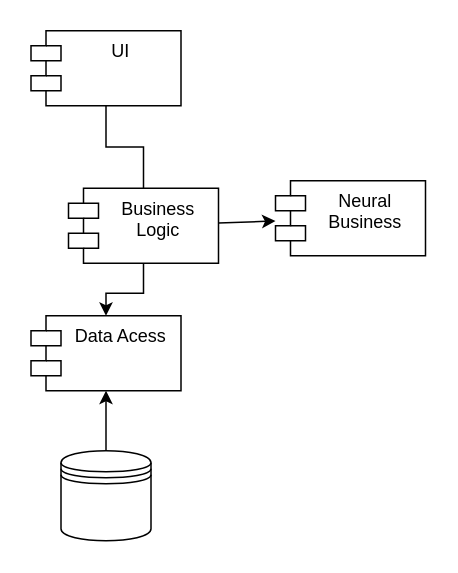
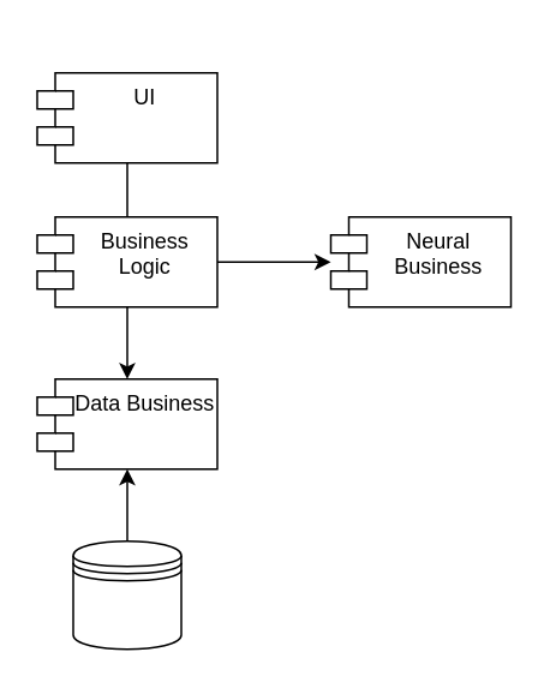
- <mxCell id="2" value="UI" style="shape=module;align=left;spacingLeft=20;align=center;verticalAlign=top;whiteSpace=wrap;html=1;" parent="1" vertex="1"><mxGeometry x="20" y="20" width="100" height="50" as="geometry" /></mxCell>
+ <mxCell id="2" value="UI" style="shape=module;align=left;spacingLeft=20;align=center;verticalAlign=top;whiteSpace=wrap;html=1;" parent="1" vertex="1"><mxGeometry x="20" y="40" width="100" height="50" as="geometry" /></mxCell>
- <mxCell id="5" value="Business Logic" style="shape=module;align=left;spacingLeft=20;align=center;verticalAlign=top;whiteSpace=wrap;html=1;" parent="1" vertex="1"><mxGeometry x="45" y="125" width="100" height="50" as="geometry" /></mxCell>
+ <mxCell id="5" value="Business Logic" style="shape=module;align=left;spacingLeft=20;align=center;verticalAlign=top;whiteSpace=wrap;html=1;" parent="1" vertex="1"><mxGeometry x="20" y="120" width="100" height="50" as="geometry" /></mxCell>
- <mxCell id="6" value="Data Acess" style="shape=module;align=left;spacingLeft=20;align=center;verticalAlign=top;whiteSpace=wrap;html=1;" parent="1" vertex="1"><mxGeometry x="20" y="210" width="100" height="50" as="geometry" /></mxCell>
+ <mxCell id="6" value="Data Business" style="shape=module;align=left;spacingLeft=20;align=center;verticalAlign=top;whiteSpace=wrap;html=1;" parent="1" vertex="1"><mxGeometry x="20" y="210" width="100" height="50" as="geometry" /></mxCell>
